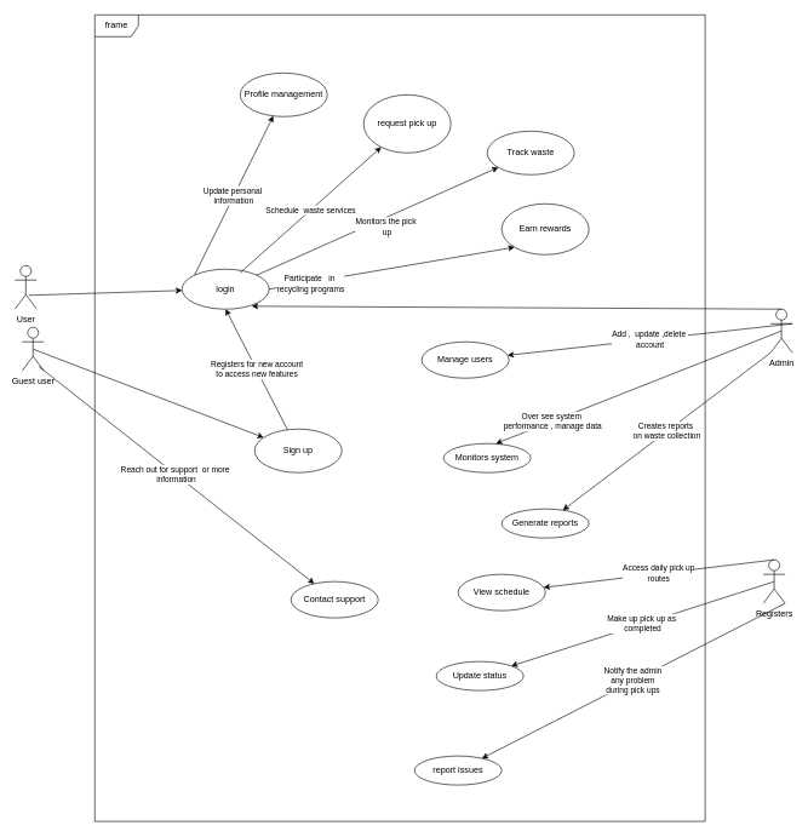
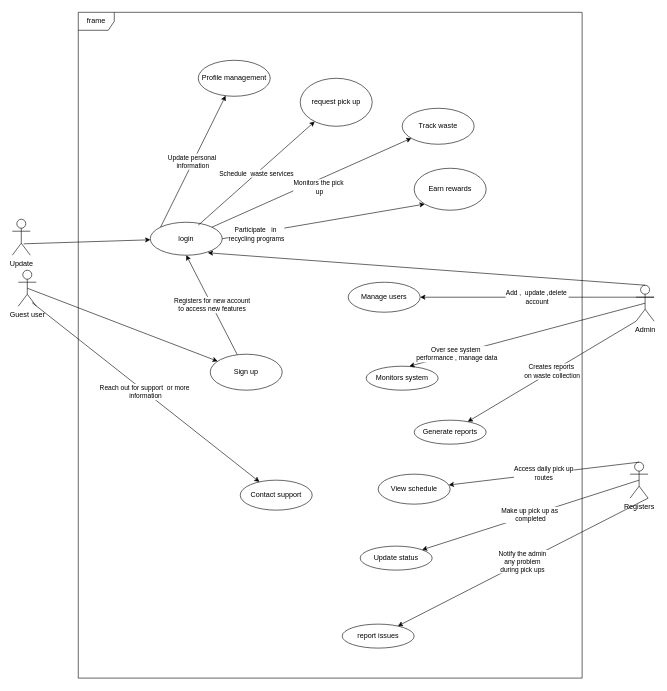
- <mxCell id="2" value="User" style="shape=umlActor;verticalLabelPosition=bottom;verticalAlign=top;html=1;outlineConnect=0;" vertex="1" parent="1"><mxGeometry x="20" y="365" width="30" height="60" as="geometry" /></mxCell>
+ <mxCell id="2" value="Update" style="shape=umlActor;verticalLabelPosition=bottom;verticalAlign=top;html=1;outlineConnect=0;" vertex="1" parent="1"><mxGeometry x="20" y="365" width="30" height="60" as="geometry" /></mxCell>
- <mxCell id="6" value="Admin" style="shape=umlActor;verticalLabelPosition=bottom;verticalAlign=top;html=1;outlineConnect=0;" vertex="1" parent="1"><mxGeometry x="1060" y="425" width="30" height="60" as="geometry" /></mxCell>
+ <mxCell id="6" value="Admin" style="shape=umlActor;verticalLabelPosition=bottom;verticalAlign=top;html=1;outlineConnect=0;" vertex="1" parent="1"><mxGeometry x="1060" y="475" width="30" height="60" as="geometry" /></mxCell>
